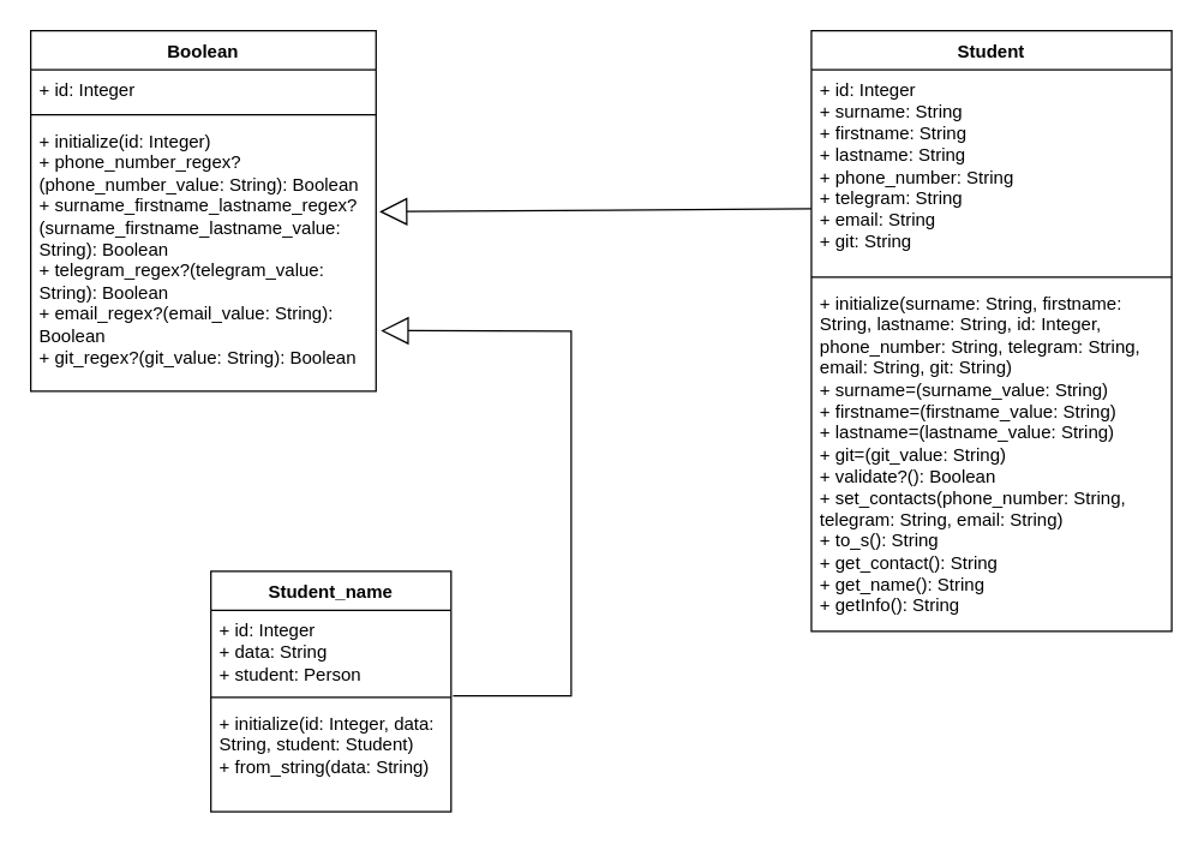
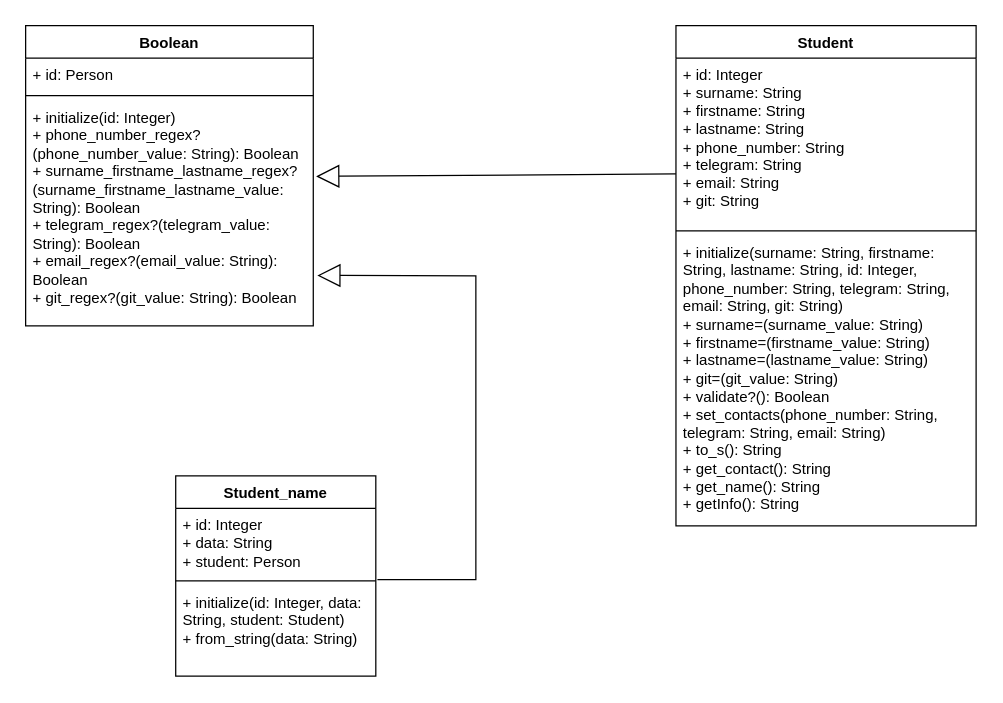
- <mxCell id="3" value="+ id: Integer" style="text;strokeColor=none;fillColor=none;align=left;verticalAlign=top;spacingLeft=4;spacingRight=4;overflow=hidden;rotatable=0;points=[[0,0.5],[1,0.5]];portConstraint=eastwest;whiteSpace=wrap;html=1;" parent="2" vertex="1"><mxGeometry y="26" width="230" height="26" as="geometry" /></mxCell>
+ <mxCell id="3" value="+ id: Person" style="text;strokeColor=none;fillColor=none;align=left;verticalAlign=top;spacingLeft=4;spacingRight=4;overflow=hidden;rotatable=0;points=[[0,0.5],[1,0.5]];portConstraint=eastwest;whiteSpace=wrap;html=1;" parent="2" vertex="1"><mxGeometry y="26" width="230" height="26" as="geometry" /></mxCell>
